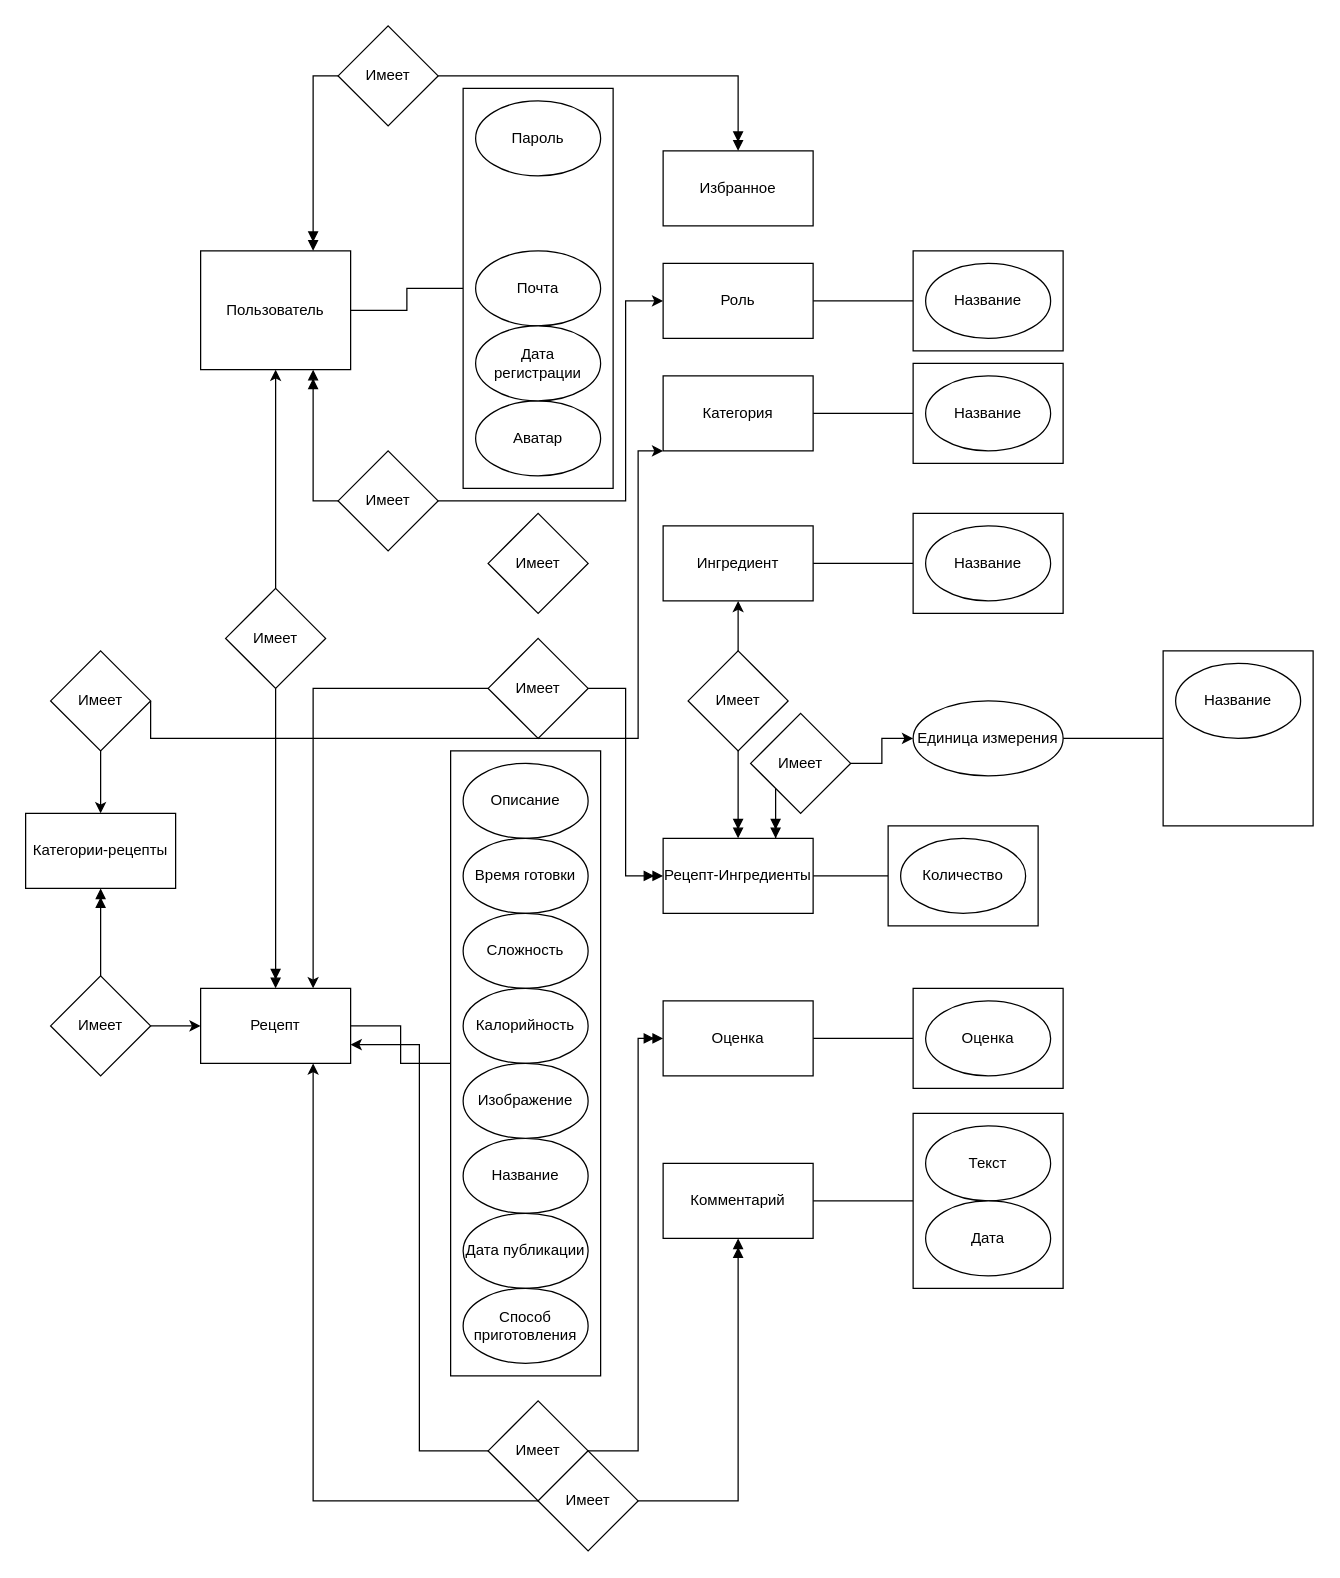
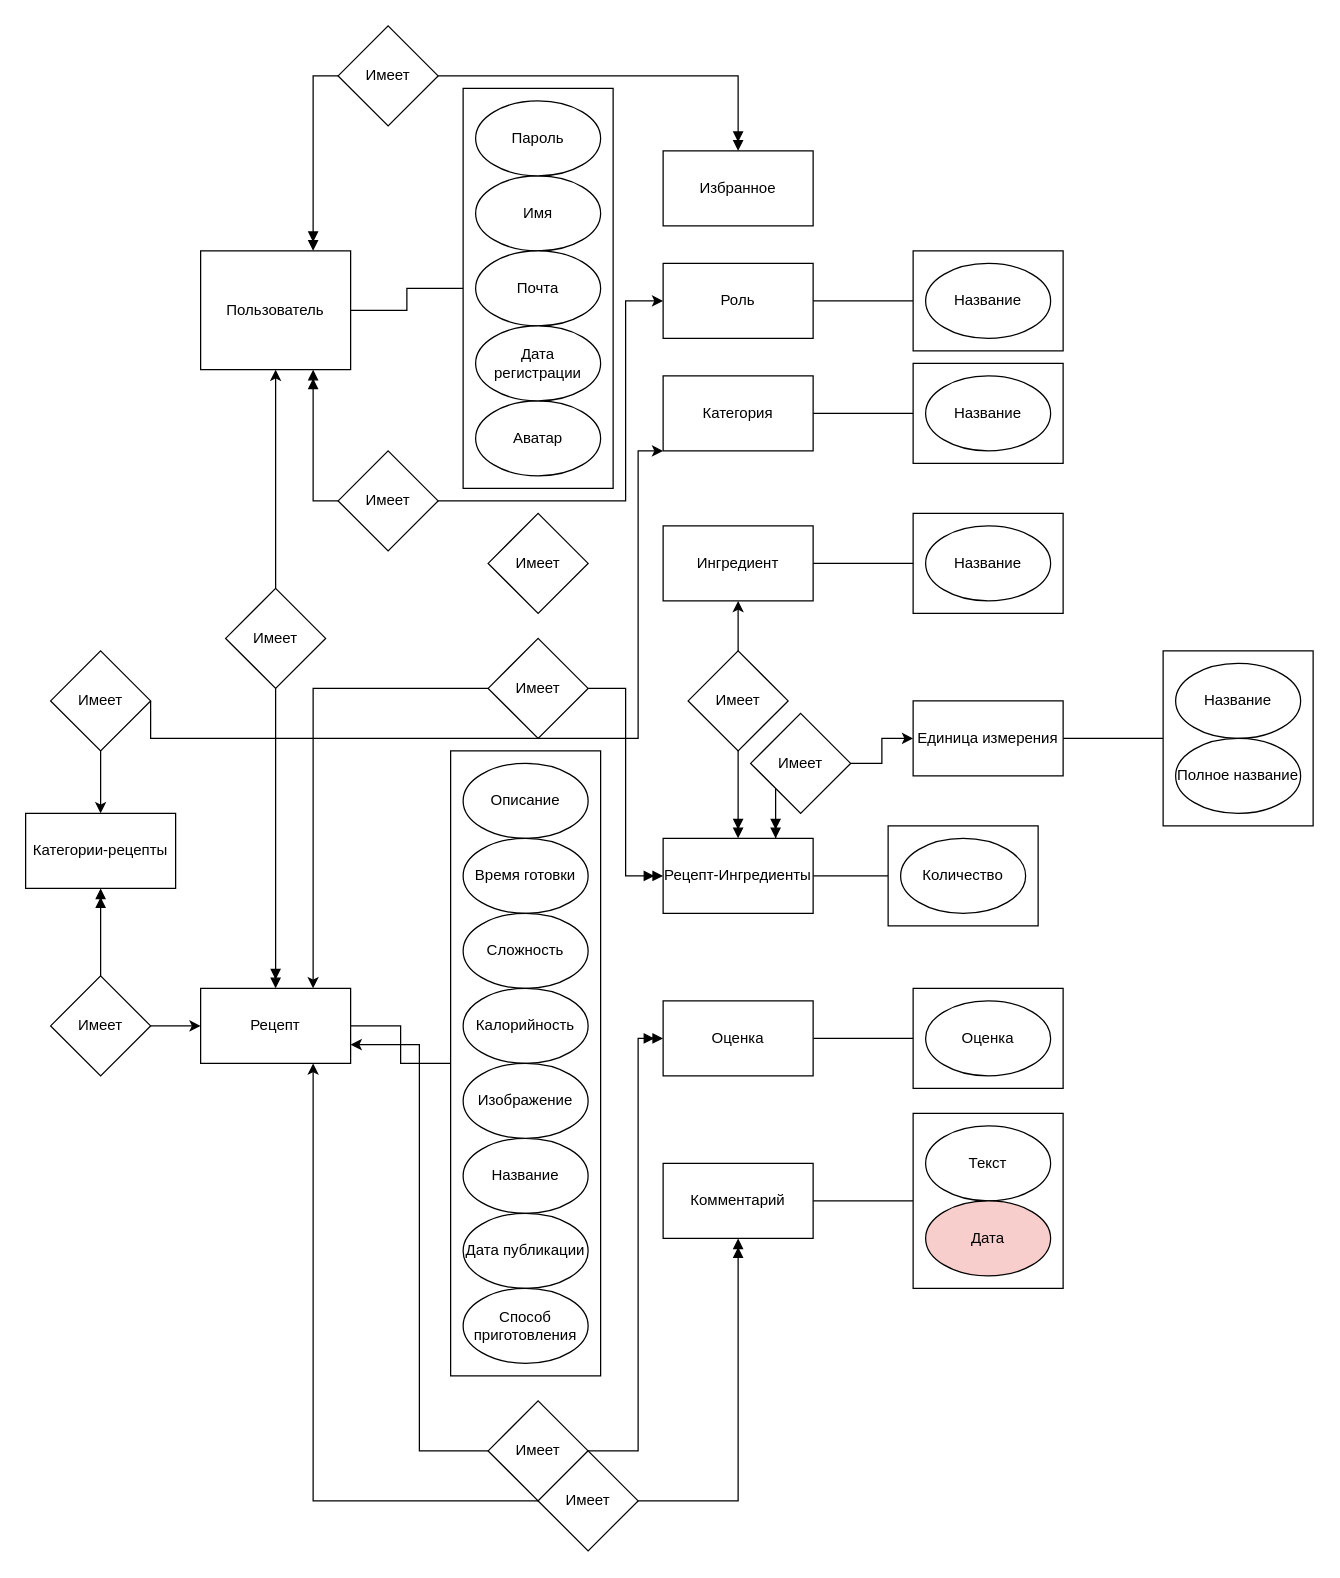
+ <mxCell id="21" value="Имя" style="ellipse;whiteSpace=wrap;html=1;" parent="19" vertex="1"><mxGeometry y="110" width="100" height="60.0" as="geometry" /></mxCell>
- <mxCell id="75" value="Единица измерения" style="ellipse;whiteSpace=wrap;html=1;" parent="1" vertex="1"><mxGeometry x="730" y="560" width="120" height="60" as="geometry" /></mxCell>
+ <mxCell id="75" value="Единица измерения" style="rounded=0;whiteSpace=wrap;html=1;" parent="1" vertex="1"><mxGeometry x="730" y="560" width="120" height="60" as="geometry" /></mxCell>
+ <mxCell id="79" value="Полное название" style="ellipse;whiteSpace=wrap;html=1;" parent="76" vertex="1"><mxGeometry x="10" y="70" width="100" height="60" as="geometry" /></mxCell>
- <mxCell id="51" value="Дата" style="ellipse;whiteSpace=wrap;html=1;" parent="48" vertex="1"><mxGeometry x="10" y="70" width="100" height="60" as="geometry" /></mxCell>
+ <mxCell id="51" value="Дата" style="ellipse;whiteSpace=wrap;html=1;fillColor=#f8cecc;" parent="48" vertex="1"><mxGeometry x="10" y="70" width="100" height="60" as="geometry" /></mxCell>
